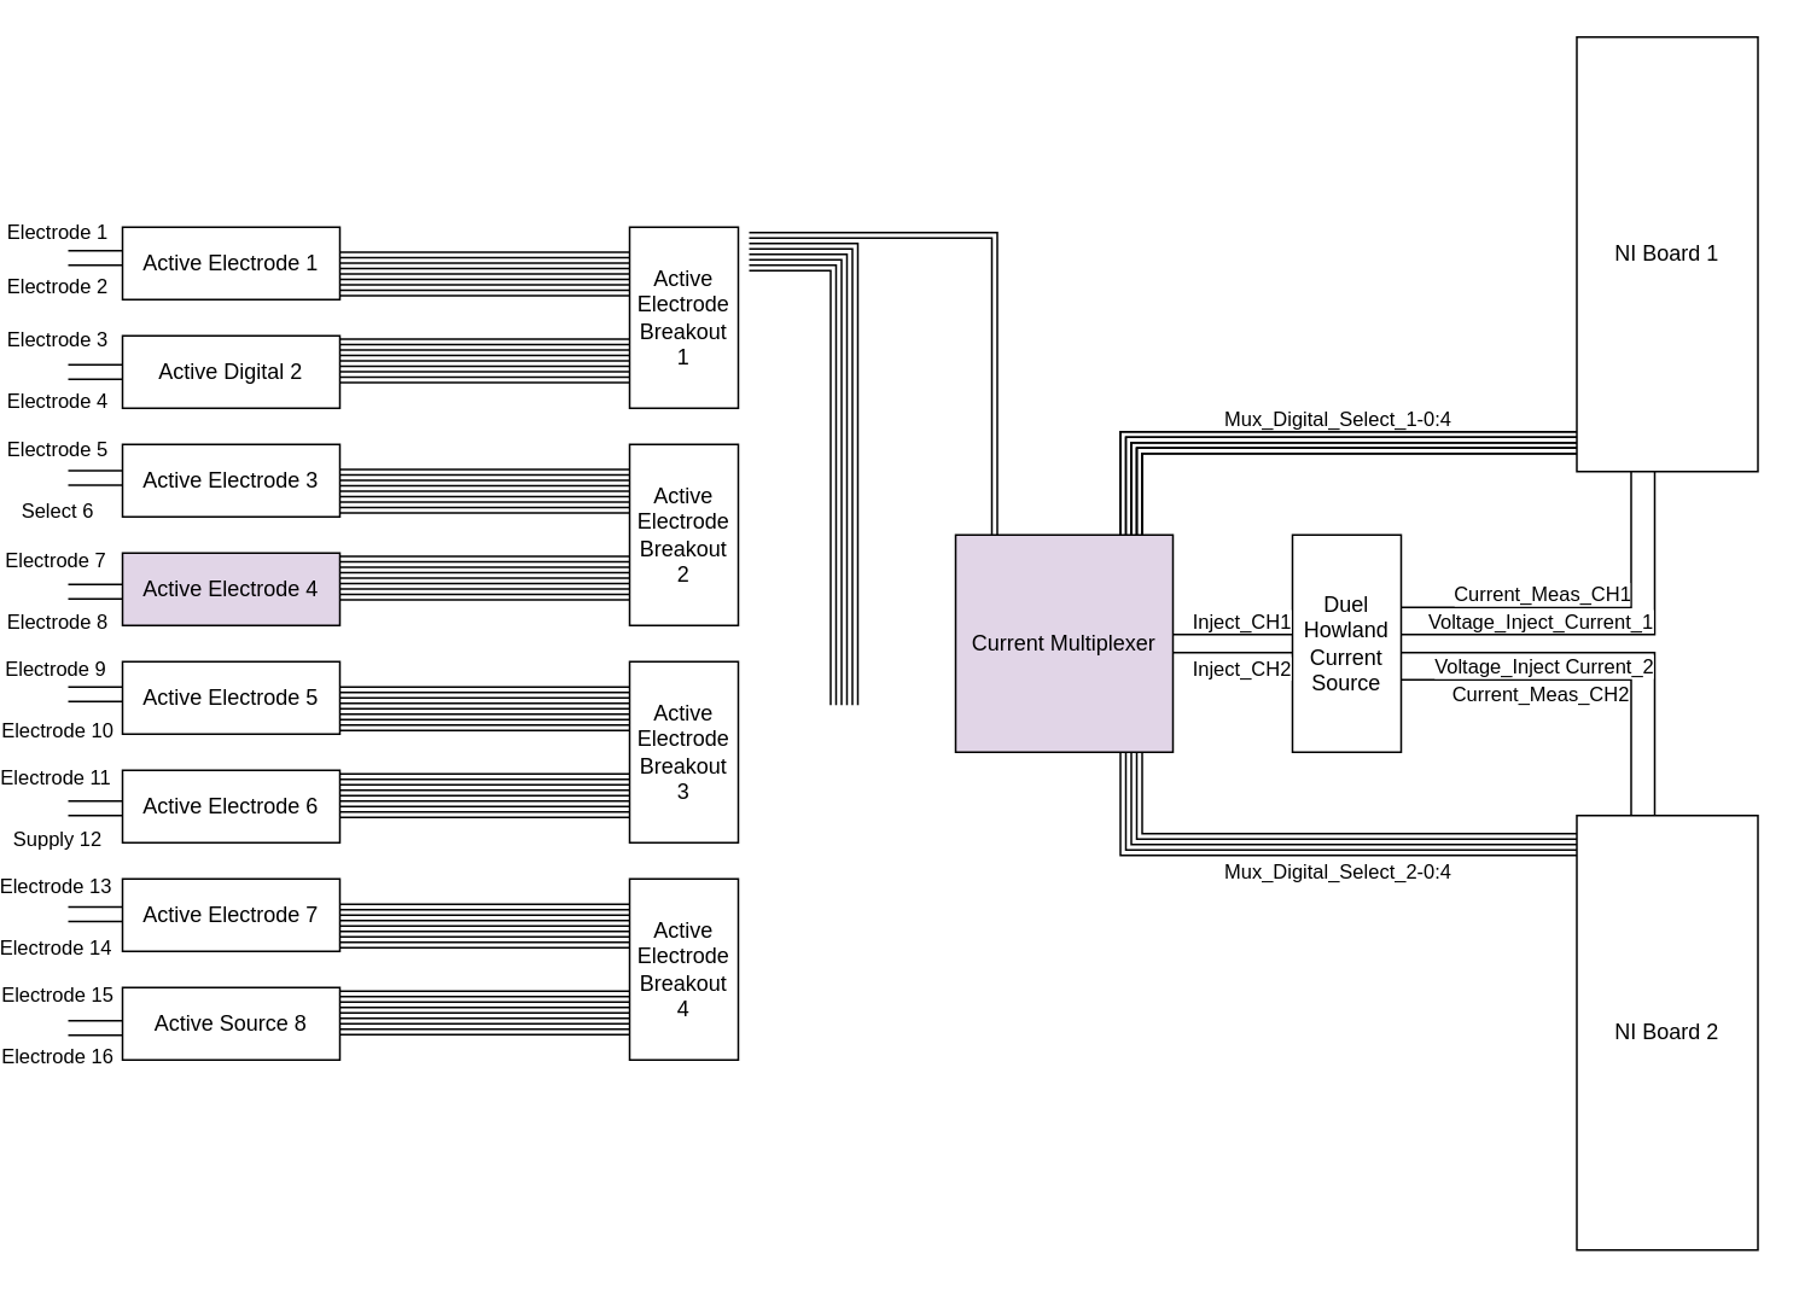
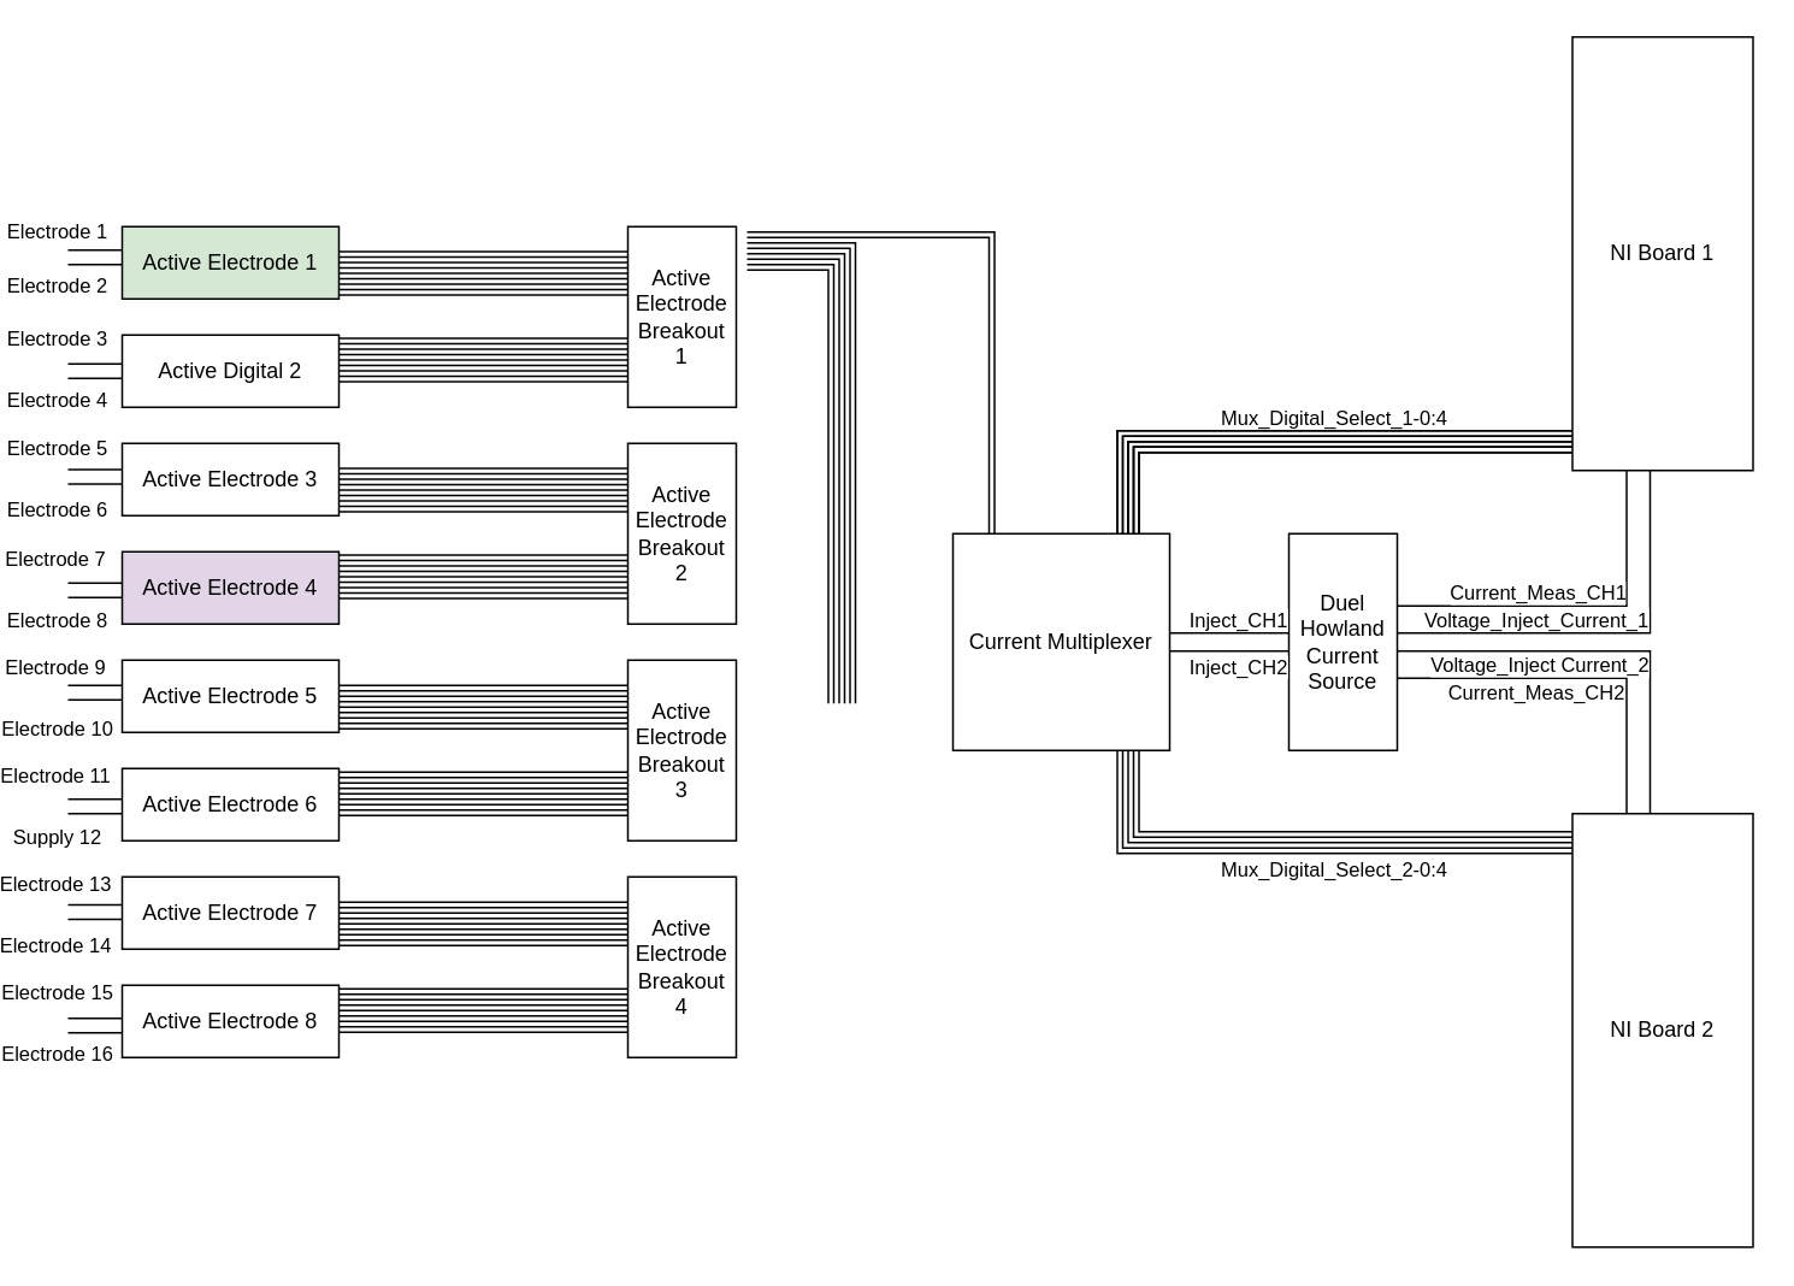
- <mxCell id="2" value="Active Electrode 1" style="rounded=0;whiteSpace=wrap;html=1;labelBackgroundColor=none;" parent="1" vertex="1"><mxGeometry x="58" y="125" width="120" height="40" as="geometry" /></mxCell>
+ <mxCell id="2" value="Active Electrode 1" style="rounded=0;whiteSpace=wrap;html=1;labelBackgroundColor=none;fillColor=#d5e8d4;" parent="1" vertex="1"><mxGeometry x="58" y="125" width="120" height="40" as="geometry" /></mxCell>
- <mxCell id="113" value="Select 6" style="edgeLabel;html=1;align=center;verticalAlign=middle;resizable=0;points=[];" parent="1" vertex="1" connectable="0"><mxGeometry x="21.162" y="281" as="geometry" /></mxCell>
+ <mxCell id="113" value="Electrode 6" style="edgeLabel;html=1;align=center;verticalAlign=middle;resizable=0;points=[];" parent="1" vertex="1" connectable="0"><mxGeometry x="21.162" y="281" as="geometry" /></mxCell>
- <mxCell id="106" value="Current Multiplexer" style="rounded=0;whiteSpace=wrap;html=1;fillColor=#e1d5e7;" parent="1" vertex="1"><mxGeometry x="518" y="295" width="120" height="120" as="geometry" /></mxCell>
+ <mxCell id="106" value="Current Multiplexer" style="rounded=0;whiteSpace=wrap;html=1;" parent="1" vertex="1"><mxGeometry x="518" y="295" width="120" height="120" as="geometry" /></mxCell>
- <mxCell id="9" value="Active Source 8" style="rounded=0;whiteSpace=wrap;html=1;labelBackgroundColor=none;" parent="1" vertex="1"><mxGeometry x="58" y="545" width="120" height="40" as="geometry" /></mxCell>
+ <mxCell id="9" value="Active Electrode 8" style="rounded=0;whiteSpace=wrap;html=1;labelBackgroundColor=none;" parent="1" vertex="1"><mxGeometry x="58" y="545" width="120" height="40" as="geometry" /></mxCell>
